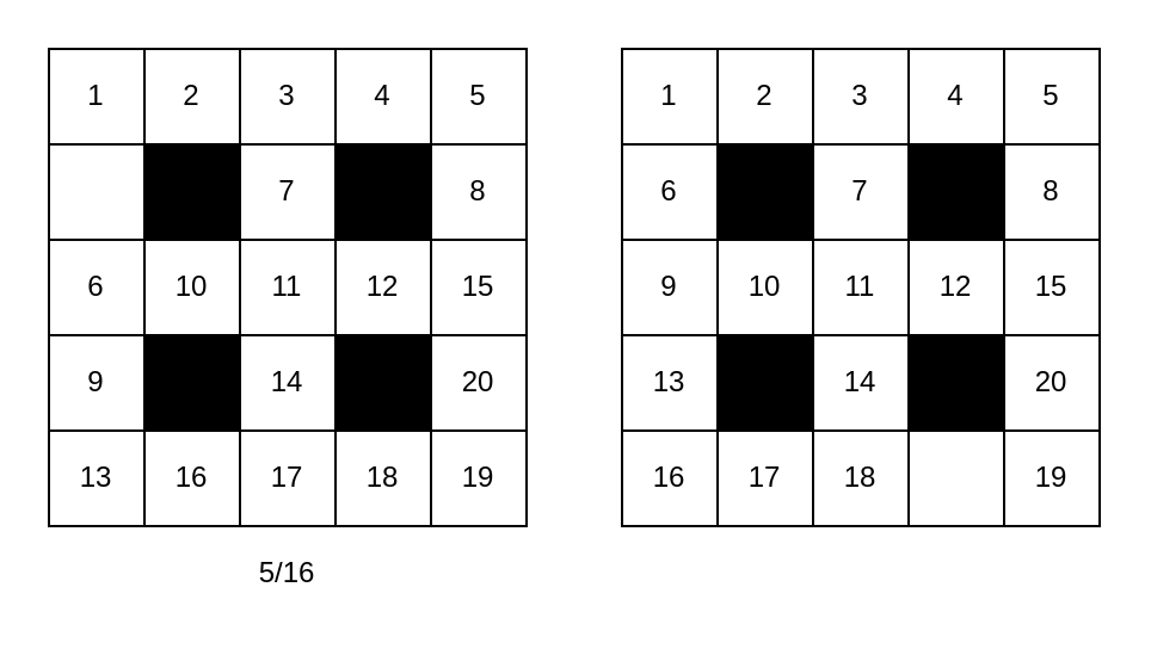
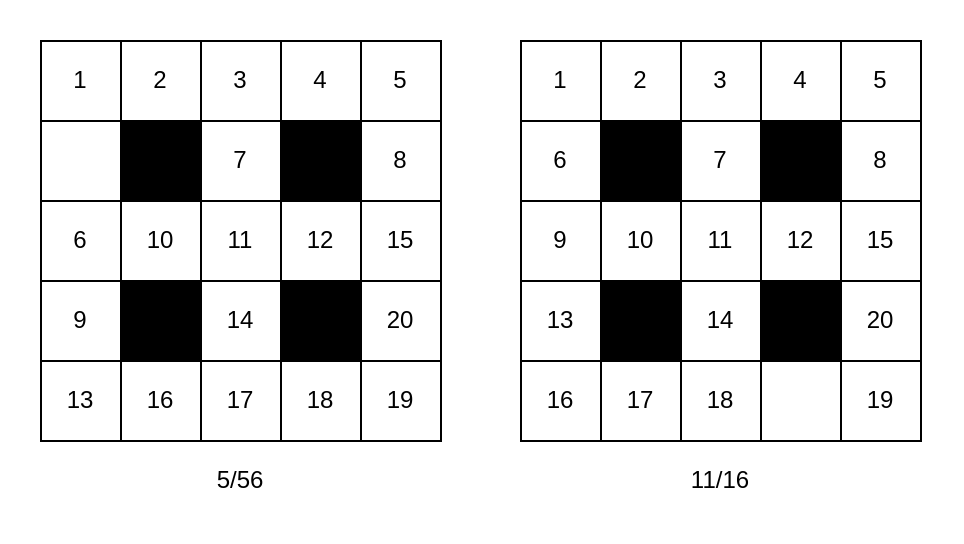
- <mxCell id="52" value="5/16" style="text;html=1;strokeColor=none;fillColor=none;align=center;verticalAlign=middle;whiteSpace=wrap;rounded=0;" vertex="1" parent="1"><mxGeometry x="100" y="230" width="40" height="20" as="geometry" /></mxCell>
+ <mxCell id="52" value="5/56" style="text;html=1;strokeColor=none;fillColor=none;align=center;verticalAlign=middle;whiteSpace=wrap;rounded=0;" vertex="1" parent="1"><mxGeometry x="100" y="230" width="40" height="20" as="geometry" /></mxCell>
+ <mxCell id="53" value="11/16" style="text;html=1;strokeColor=none;fillColor=none;align=center;verticalAlign=middle;whiteSpace=wrap;rounded=0;" vertex="1" parent="1"><mxGeometry x="340" y="230" width="40" height="20" as="geometry" /></mxCell>
